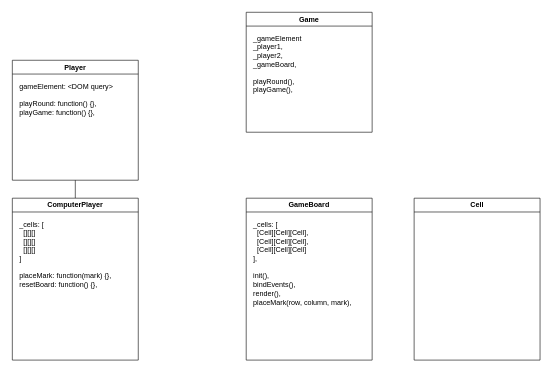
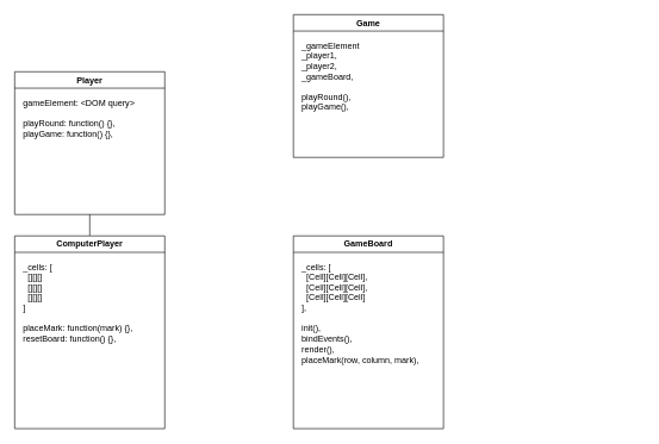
- <mxCell id="11" value="Cell" style="swimlane;whiteSpace=wrap;html=1;" vertex="1" parent="1"><mxGeometry x="690" y="330" width="210" height="270" as="geometry"><mxRectangle x="50" y="90" width="70" height="30" as="alternateBounds" /></mxGeometry></mxCell>
